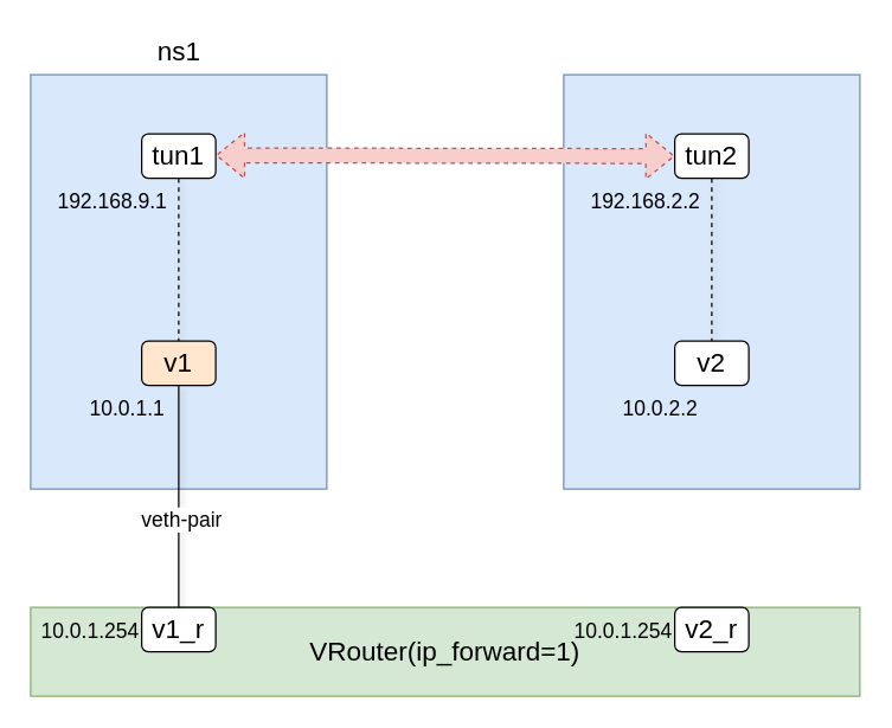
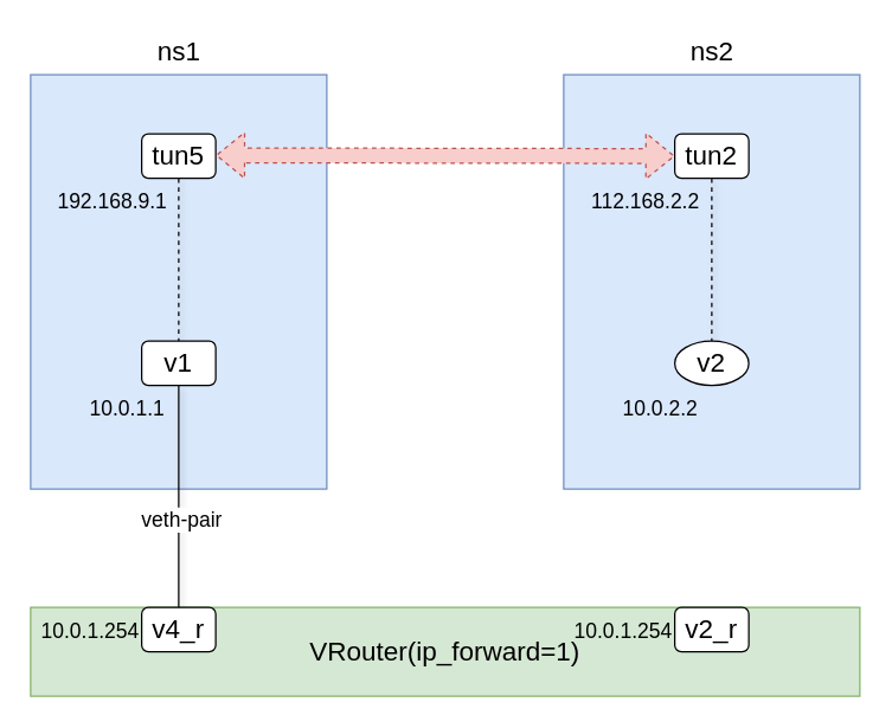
+ <mxCell id="5" value="ns2" style="text;html=1;resizable=0;autosize=1;align=center;verticalAlign=middle;points=[];fillColor=none;strokeColor=none;rounded=0;fontSize=18;" vertex="1" parent="1"><mxGeometry x="460" y="20" width="40" height="30" as="geometry" /></mxCell>
- <mxCell id="8" value="tun1" style="rounded=1;whiteSpace=wrap;html=1;fontSize=18;" vertex="1" parent="1"><mxGeometry x="95" y="90" width="50" height="30" as="geometry" /></mxCell>
+ <mxCell id="8" value="tun5" style="rounded=1;whiteSpace=wrap;html=1;fontSize=18;" vertex="1" parent="1"><mxGeometry x="95" y="90" width="50" height="30" as="geometry" /></mxCell>
- <mxCell id="18" value="&lt;font style=&quot;font-size: 14px&quot;&gt;192.168.2.2&lt;/font&gt;" style="text;html=1;resizable=0;autosize=1;align=center;verticalAlign=middle;points=[];fillColor=none;strokeColor=none;rounded=0;fontSize=18;" vertex="1" parent="1"><mxGeometry x="390" y="120" width="90" height="30" as="geometry" /></mxCell>
+ <mxCell id="18" value="&lt;font style=&quot;font-size: 14px&quot;&gt;112.168.2.2&lt;/font&gt;" style="text;html=1;resizable=0;autosize=1;align=center;verticalAlign=middle;points=[];fillColor=none;strokeColor=none;rounded=0;fontSize=18;" vertex="1" parent="1"><mxGeometry x="390" y="120" width="90" height="30" as="geometry" /></mxCell>
- <mxCell id="13" value="v1" style="rounded=1;whiteSpace=wrap;html=1;fontSize=18;fillColor=#ffe6cc;" vertex="1" parent="1"><mxGeometry x="95" y="230" width="50" height="30" as="geometry" /></mxCell>
+ <mxCell id="13" value="v1" style="rounded=1;whiteSpace=wrap;html=1;fontSize=18;" vertex="1" parent="1"><mxGeometry x="95" y="230" width="50" height="30" as="geometry" /></mxCell>
- <mxCell id="14" value="v2" style="rounded=1;whiteSpace=wrap;html=1;fontSize=18;" vertex="1" parent="1"><mxGeometry x="455" y="230" width="50" height="30" as="geometry" /></mxCell>
+ <mxCell id="14" value="v2" style="ellipse;whiteSpace=wrap;html=1;fontSize=18;" vertex="1" parent="1"><mxGeometry x="455" y="230" width="50" height="30" as="geometry" /></mxCell>
- <mxCell id="22" value="v1_r" style="rounded=1;whiteSpace=wrap;html=1;fontSize=18;" vertex="1" parent="1"><mxGeometry x="95" y="410" width="50" height="30" as="geometry" /></mxCell>
+ <mxCell id="22" value="v4_r" style="rounded=1;whiteSpace=wrap;html=1;fontSize=18;" vertex="1" parent="1"><mxGeometry x="95" y="410" width="50" height="30" as="geometry" /></mxCell>
